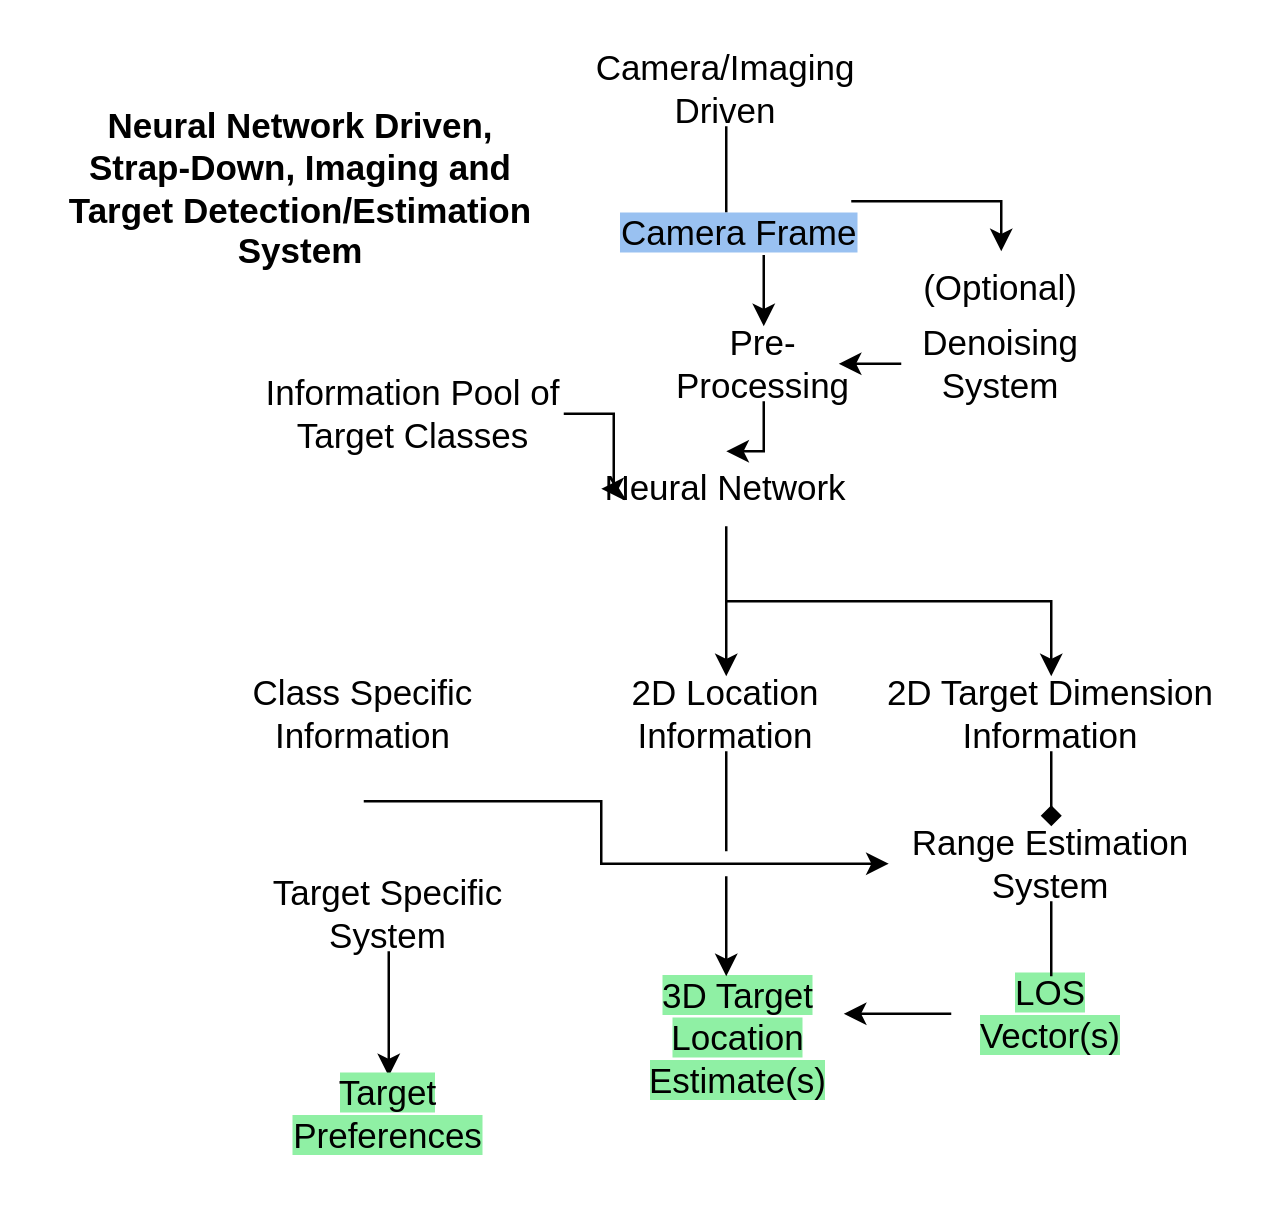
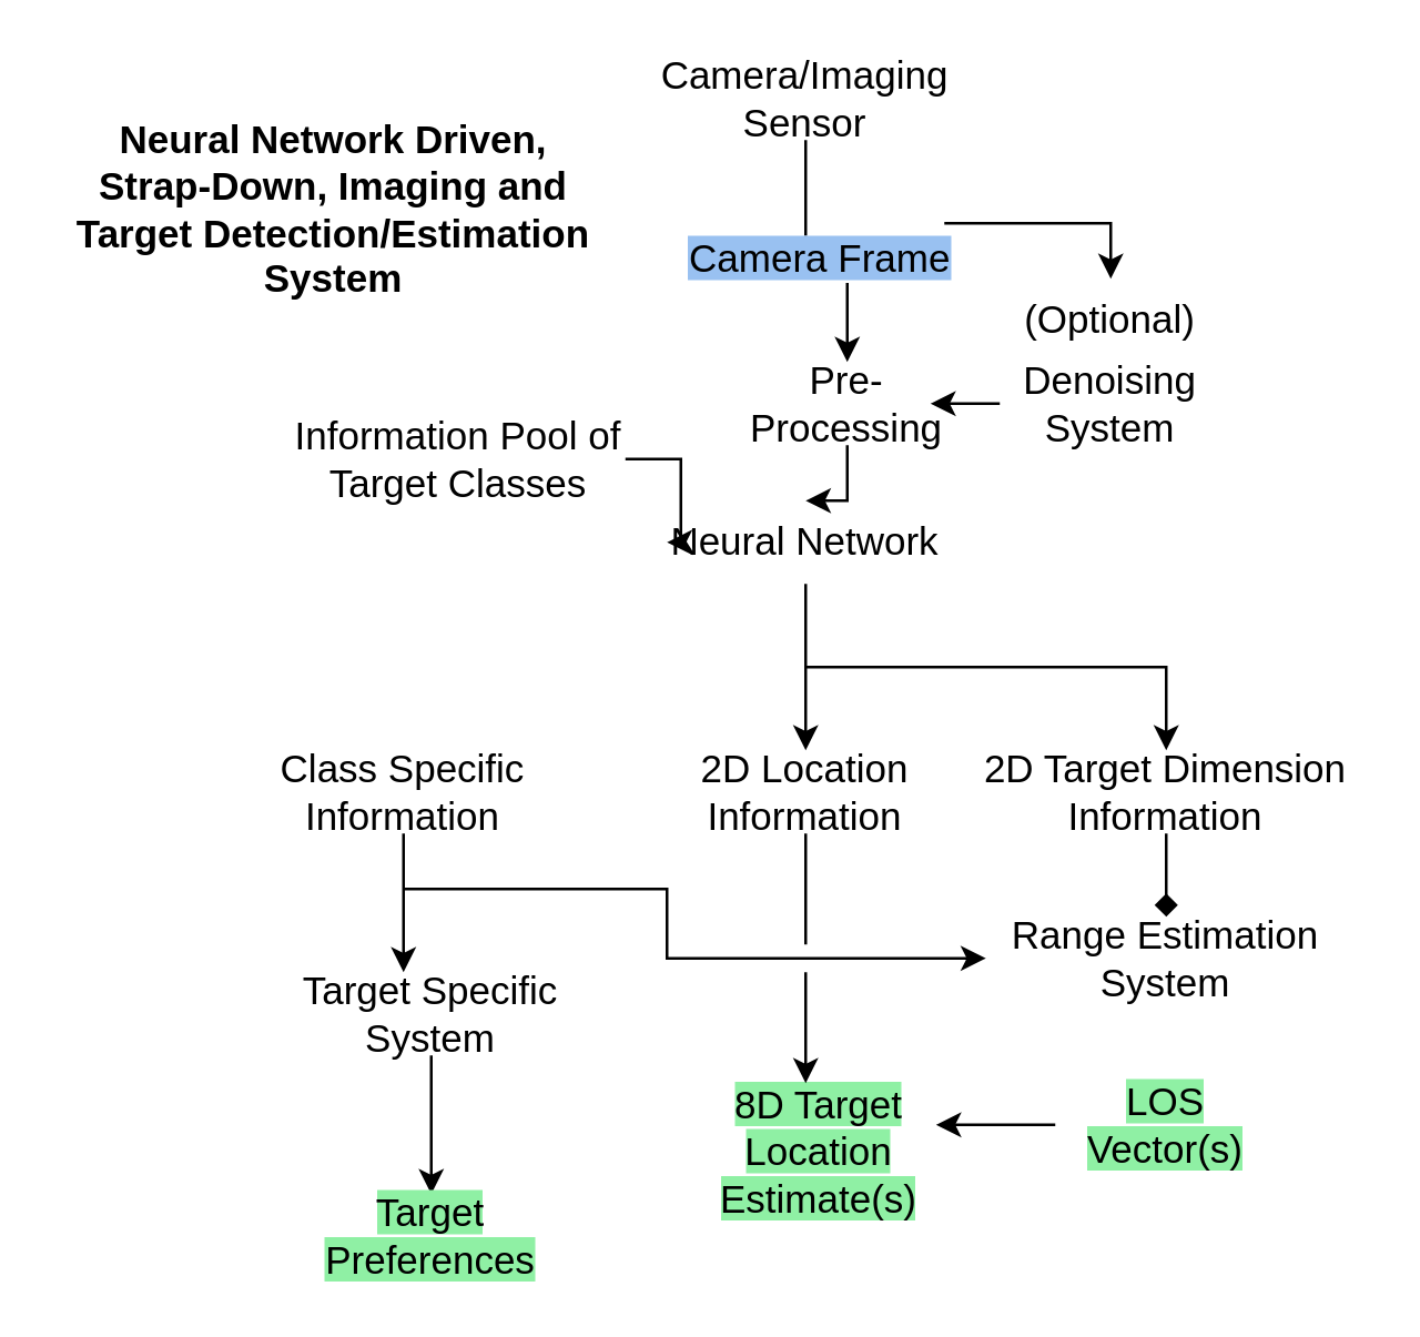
- <mxCell id="4" value="&lt;font style=&quot;font-size: 14px;&quot;&gt;Camera/Imaging Driven&lt;/font&gt;" style="text;html=1;align=center;verticalAlign=middle;whiteSpace=wrap;rounded=0;" vertex="1" parent="1"><mxGeometry x="235" y="20" width="110" height="30" as="geometry" /></mxCell>
+ <mxCell id="4" value="&lt;font style=&quot;font-size: 14px;&quot;&gt;Camera/Imaging Sensor&lt;/font&gt;" style="text;html=1;align=center;verticalAlign=middle;whiteSpace=wrap;rounded=0;" vertex="1" parent="1"><mxGeometry x="235" y="20" width="110" height="30" as="geometry" /></mxCell>
+ <mxCell id="13" value="" style="edgeStyle=orthogonalEdgeStyle;rounded=0;orthogonalLoop=1;jettySize=auto;html=1;" edge="1" parent="1" source="14" target="19"><mxGeometry relative="1" as="geometry"><Array as="points"><mxPoint x="150" y="350" /><mxPoint x="150" y="350" /></Array></mxGeometry></mxCell>
- <mxCell id="31" value="" style="endArrow=none;html=1;rounded=0;entryX=0.5;entryY=1;entryDx=0;entryDy=0;exitX=0.5;exitY=0;exitDx=0;exitDy=0;" edge="1" parent="1" source="22" target="21"><mxGeometry width="50" height="50" relative="1" as="geometry"><mxPoint x="380" y="540" as="sourcePoint" /><mxPoint x="430" y="490" as="targetPoint" /></mxGeometry></mxCell>
- <mxCell id="20" value="&lt;font style=&quot;font-size: 14px; background-color: rgb(143, 240, 164);&quot;&gt;3D Target Location Estimate(s)&lt;br&gt;&lt;/font&gt;" style="text;html=1;align=center;verticalAlign=middle;whiteSpace=wrap;rounded=0;" vertex="1" parent="1"><mxGeometry x="245" y="400" width="100" height="30" as="geometry" /></mxCell>
+ <mxCell id="20" value="&lt;font style=&quot;font-size: 14px; background-color: rgb(143, 240, 164);&quot;&gt;8D Target Location Estimate(s)&lt;br&gt;&lt;/font&gt;" style="text;html=1;align=center;verticalAlign=middle;whiteSpace=wrap;rounded=0;" vertex="1" parent="1"><mxGeometry x="245" y="400" width="100" height="30" as="geometry" /></mxCell>
